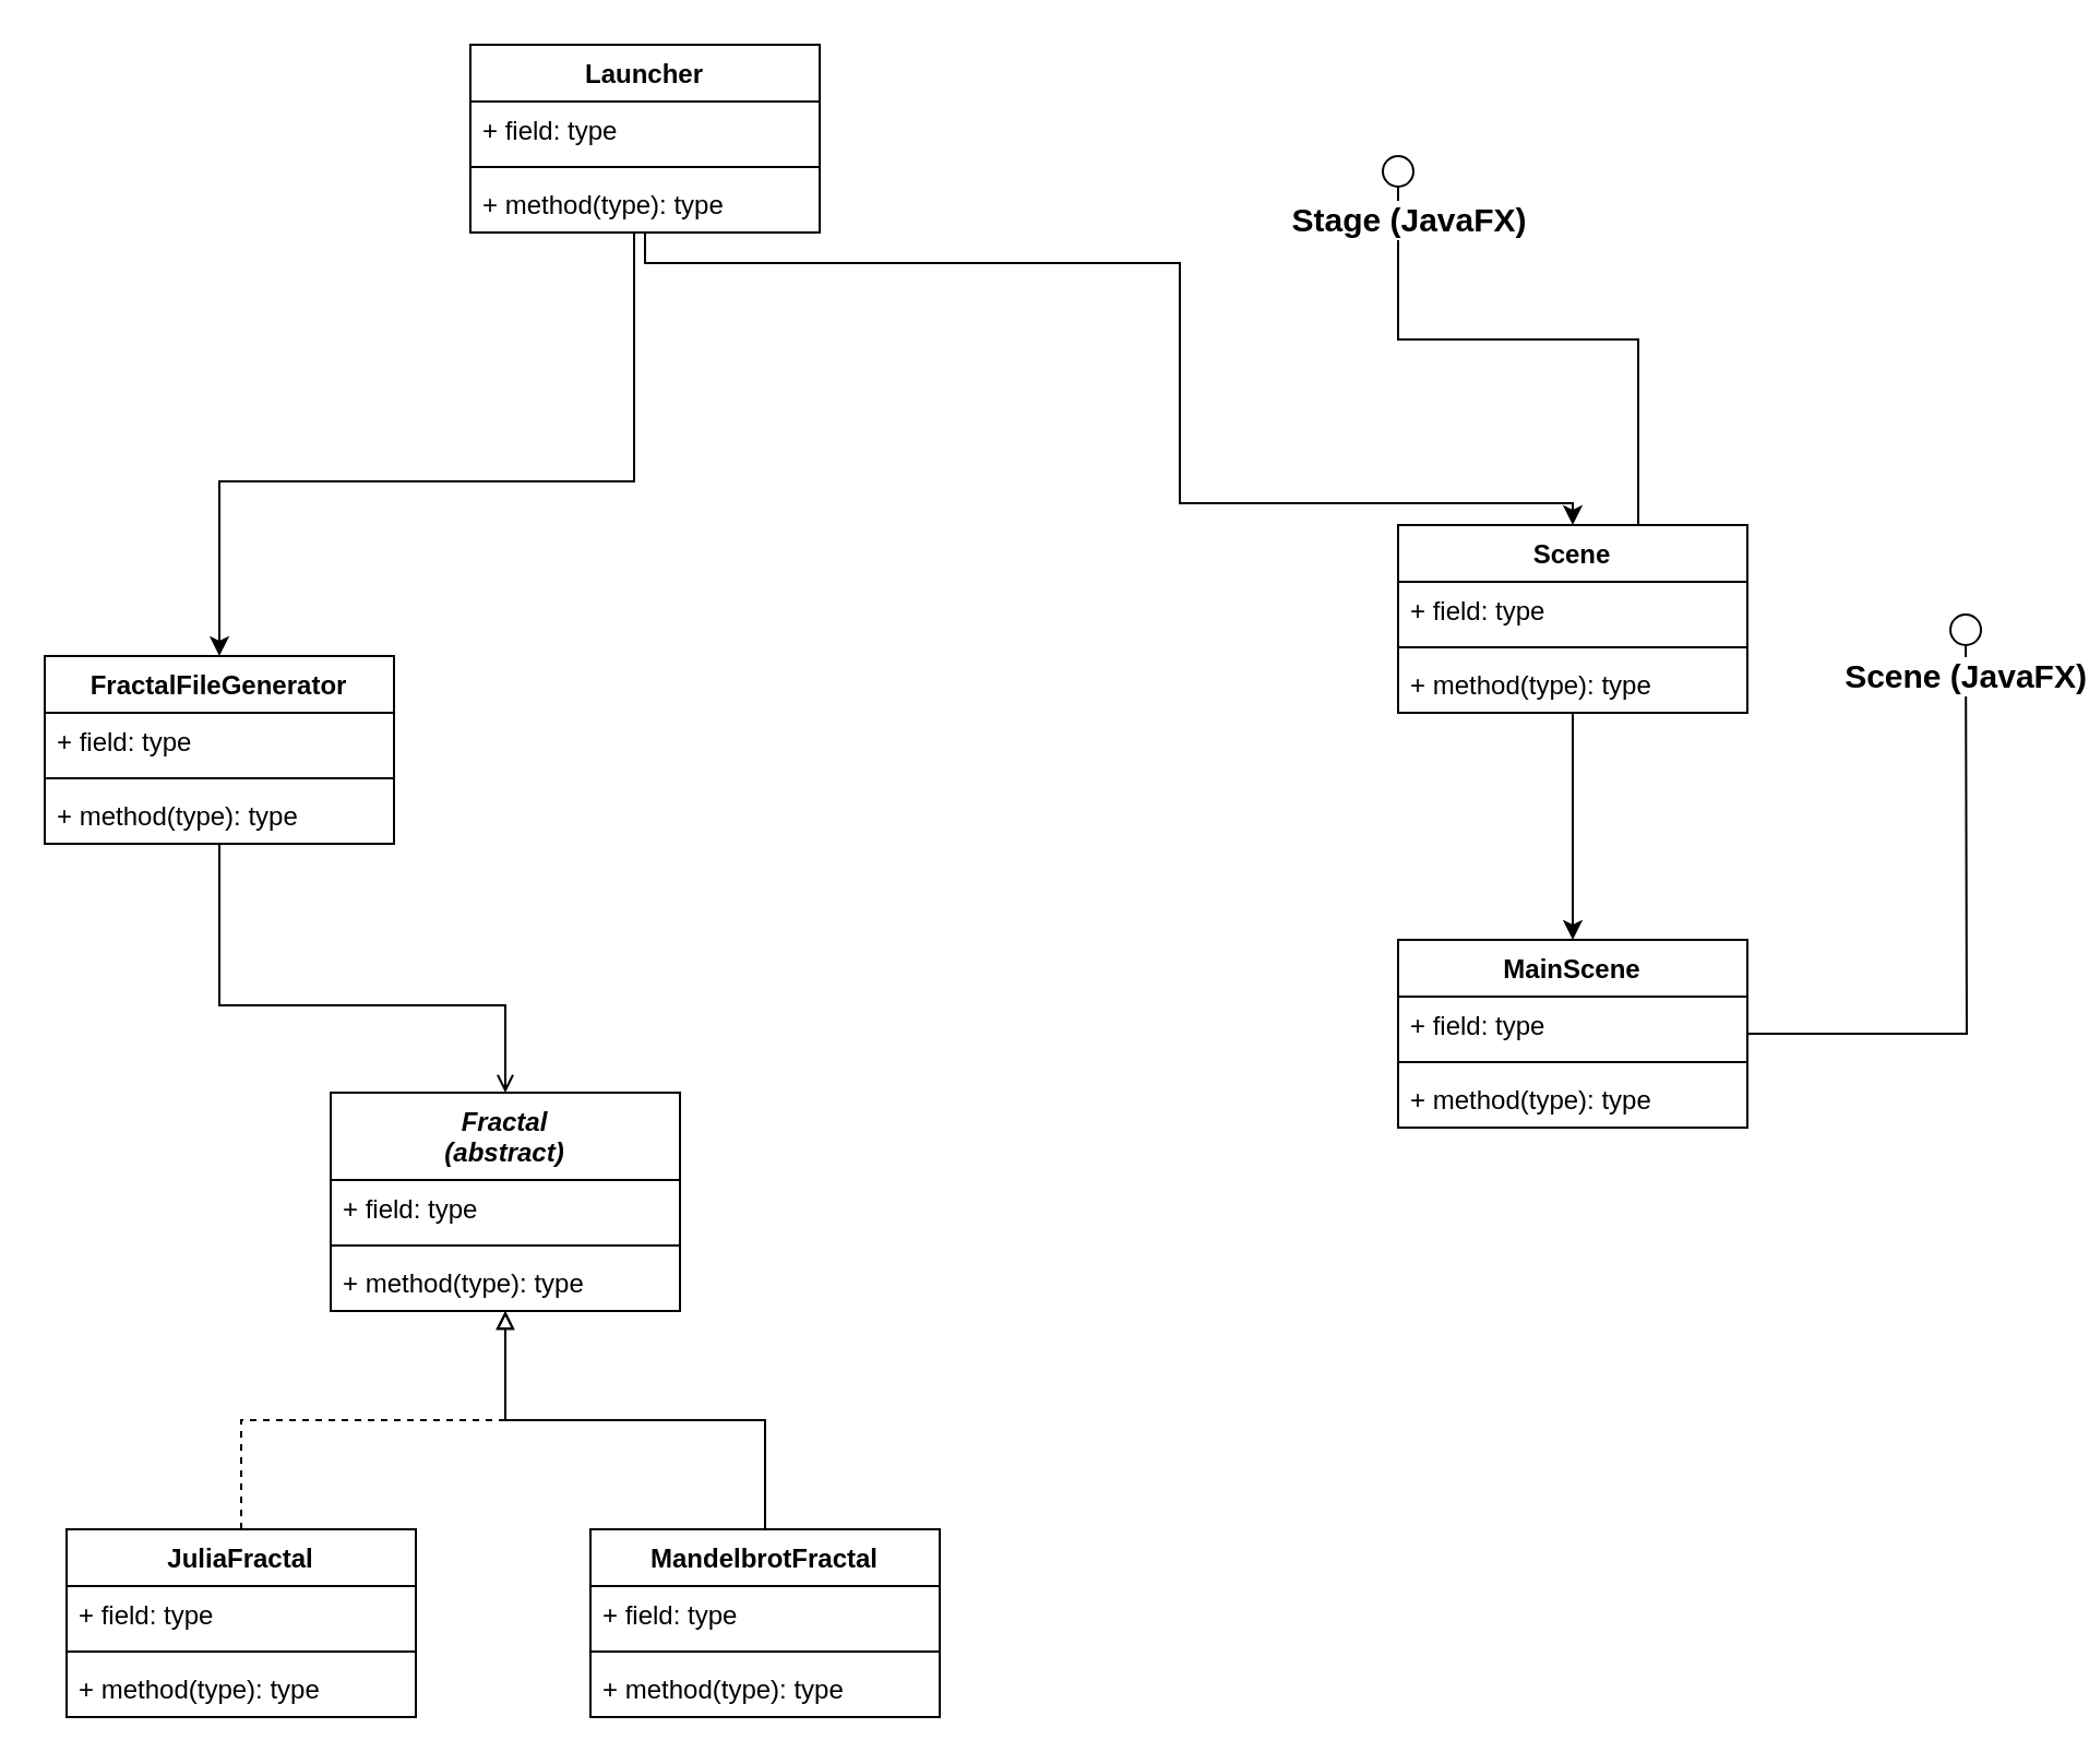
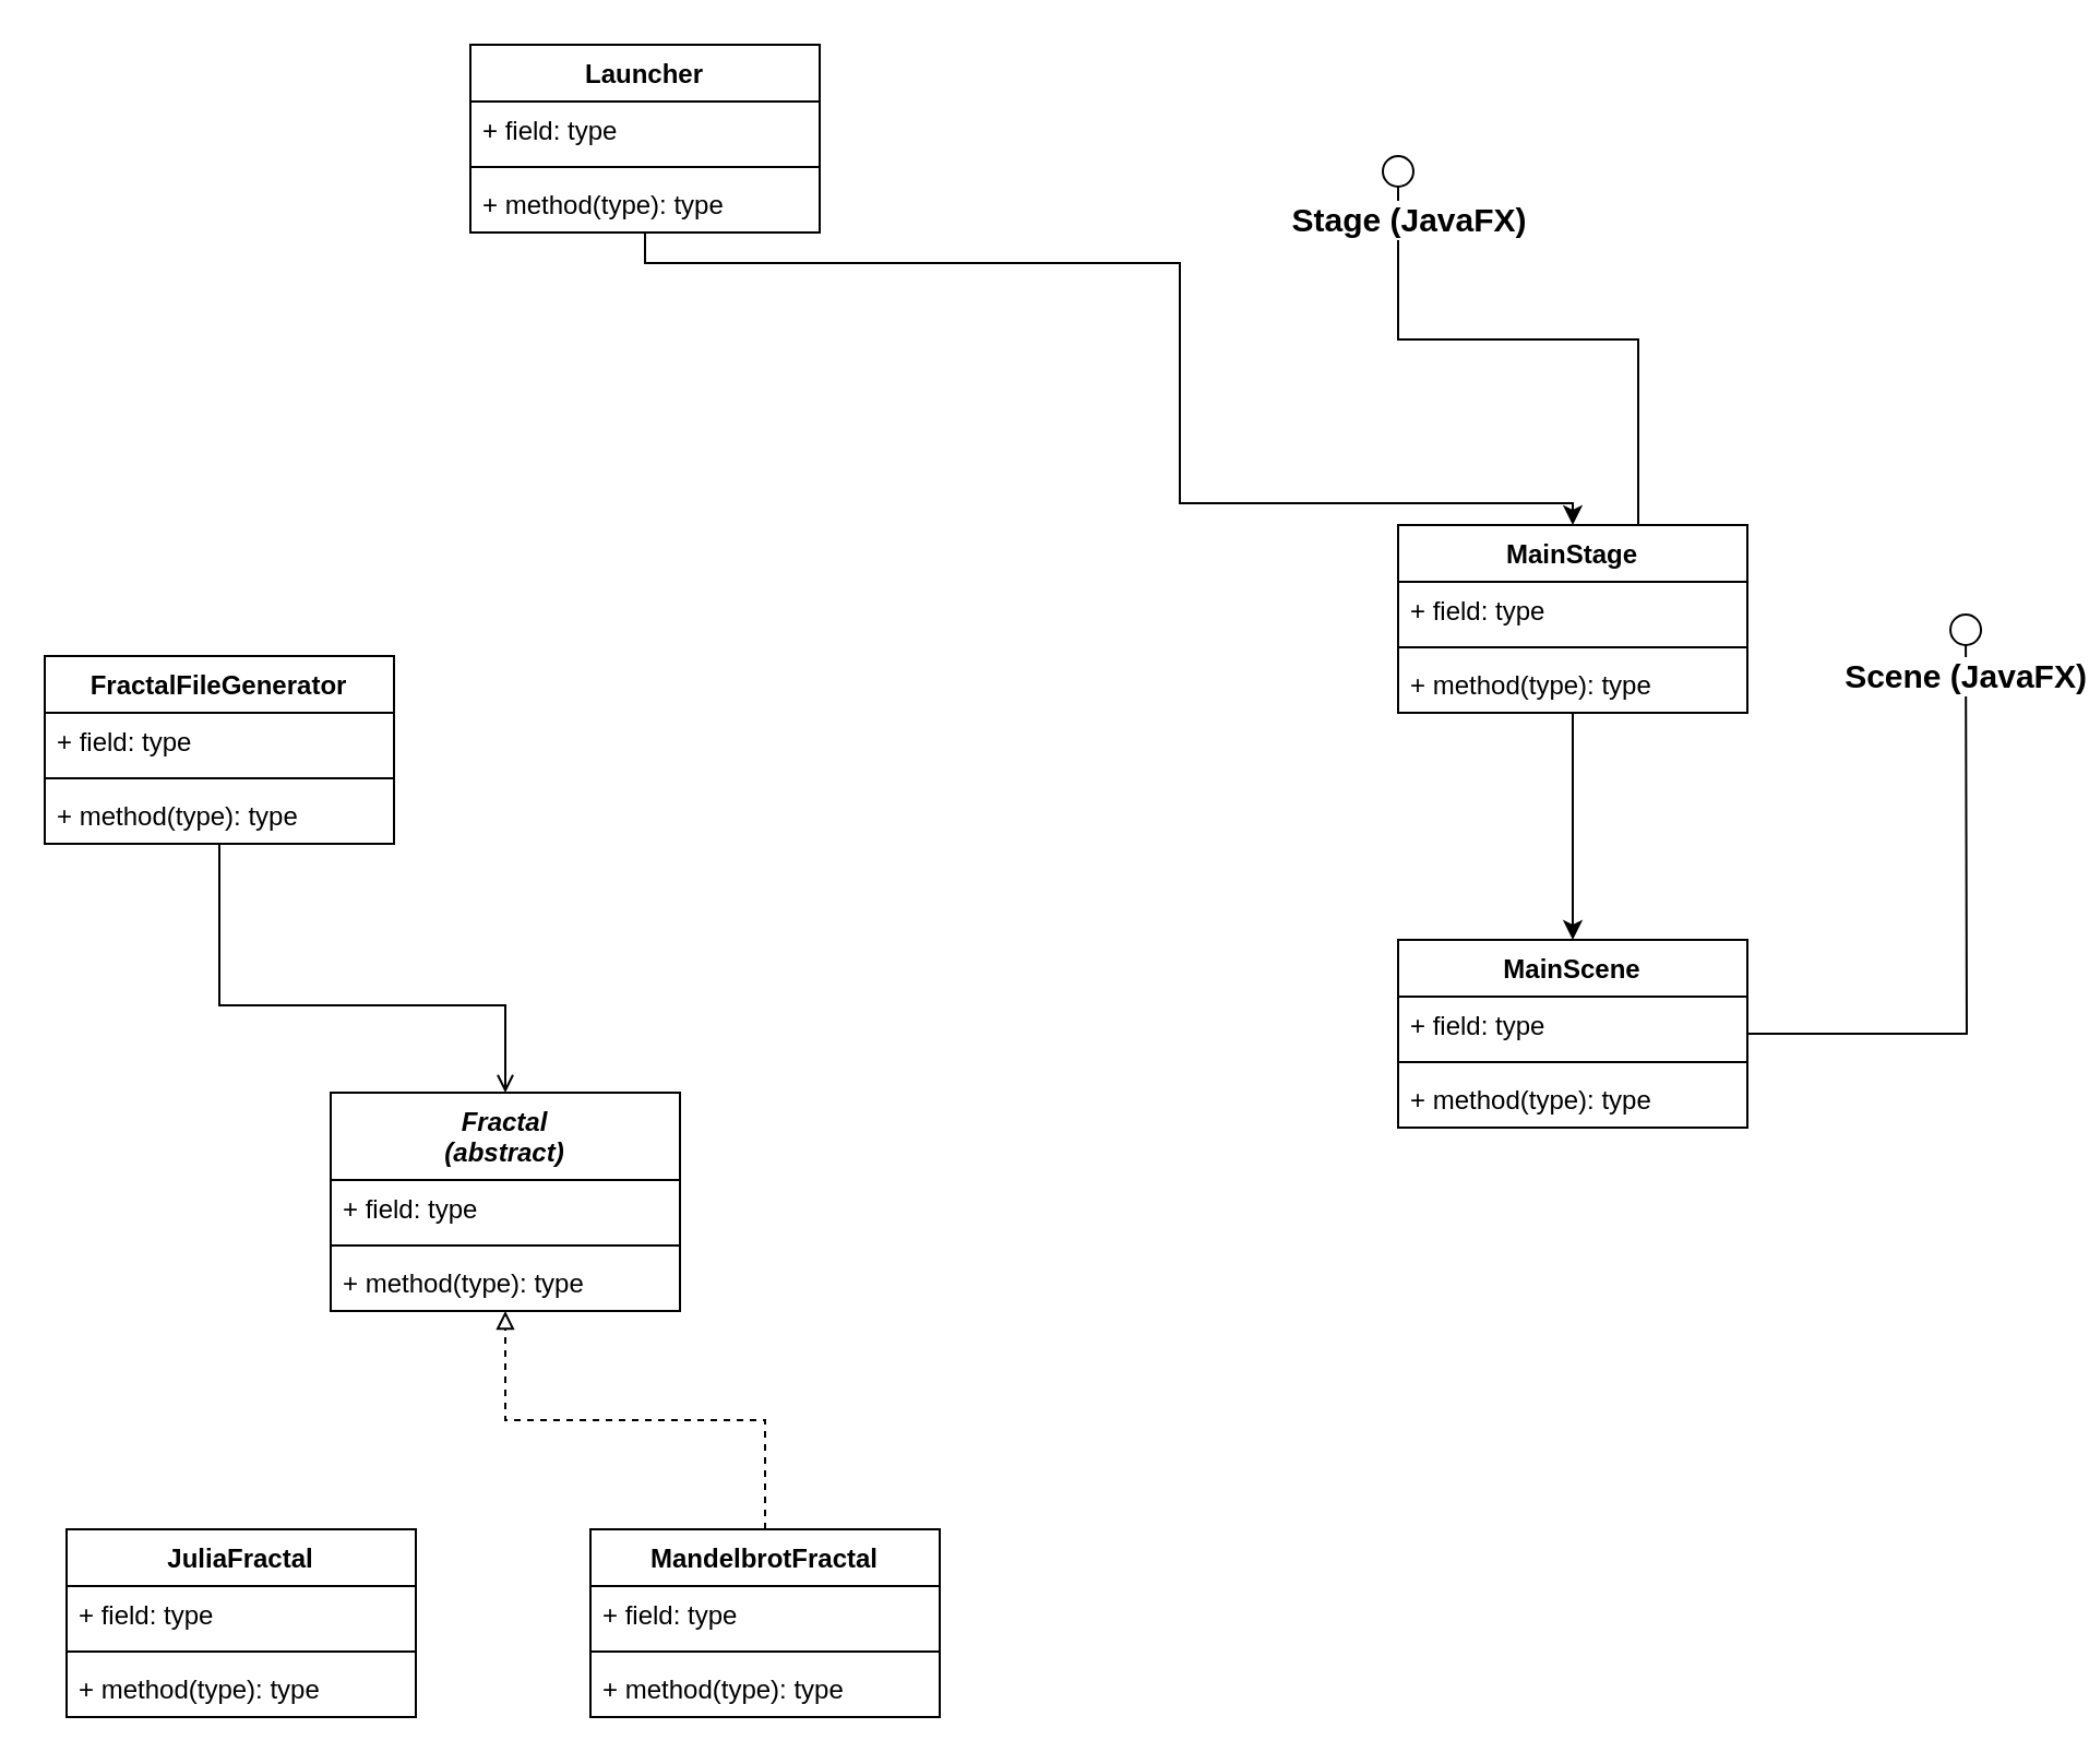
- <mxCell id="2" style="edgeStyle=orthogonalEdgeStyle;rounded=0;orthogonalLoop=1;jettySize=auto;html=1;entryX=0.5;entryY=0;entryDx=0;entryDy=0;endArrow=classic;endFill=1;" edge="1" parent="1" source="4" target="9"><mxGeometry relative="1" as="geometry"><Array as="points"><mxPoint x="290" y="220" /><mxPoint x="100" y="220" /></Array></mxGeometry></mxCell>
- <mxCell id="30" value="Scene" style="swimlane;fontStyle=1;align=center;verticalAlign=top;childLayout=stackLayout;horizontal=1;startSize=26;horizontalStack=0;resizeParent=1;resizeParentMax=0;resizeLast=0;collapsible=1;marginBottom=0;" vertex="1" parent="1"><mxGeometry x="640" y="240" width="160" height="86" as="geometry" /></mxCell>
+ <mxCell id="30" value="MainStage" style="swimlane;fontStyle=1;align=center;verticalAlign=top;childLayout=stackLayout;horizontal=1;startSize=26;horizontalStack=0;resizeParent=1;resizeParentMax=0;resizeLast=0;collapsible=1;marginBottom=0;" vertex="1" parent="1"><mxGeometry x="640" y="240" width="160" height="86" as="geometry" /></mxCell>
- <mxCell id="17" style="edgeStyle=orthogonalEdgeStyle;rounded=0;orthogonalLoop=1;jettySize=auto;html=1;entryX=0.5;entryY=1;entryDx=0;entryDy=0;endArrow=block;endFill=0;dashed=1;" edge="1" parent="1" source="18" target="13"><mxGeometry relative="1" as="geometry" /></mxCell>
- <mxCell id="22" style="edgeStyle=orthogonalEdgeStyle;rounded=0;orthogonalLoop=1;jettySize=auto;html=1;entryX=0.5;entryY=1;entryDx=0;entryDy=0;endArrow=block;endFill=0;dashed=0;" edge="1" parent="1" source="23" target="13"><mxGeometry relative="1" as="geometry" /></mxCell>
+ <mxCell id="22" style="edgeStyle=orthogonalEdgeStyle;rounded=0;orthogonalLoop=1;jettySize=auto;html=1;entryX=0.5;entryY=1;entryDx=0;entryDy=0;endArrow=block;endFill=0;dashed=1;" edge="1" parent="1" source="23" target="13"><mxGeometry relative="1" as="geometry" /></mxCell>
